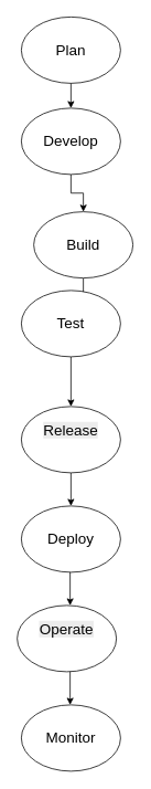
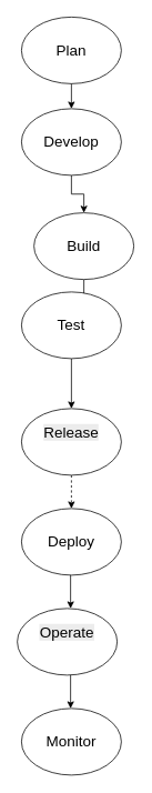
- <mxCell id="9" value="" style="edgeStyle=orthogonalEdgeStyle;rounded=0;orthogonalLoop=1;jettySize=auto;html=1;" edge="1" parent="1" source="10" target="11"><mxGeometry relative="1" as="geometry" /></mxCell>
+ <mxCell id="9" value="" style="edgeStyle=orthogonalEdgeStyle;rounded=0;orthogonalLoop=1;jettySize=auto;html=1;dashed=1;" edge="1" parent="1" source="10" target="11"><mxGeometry relative="1" as="geometry" /></mxCell>
